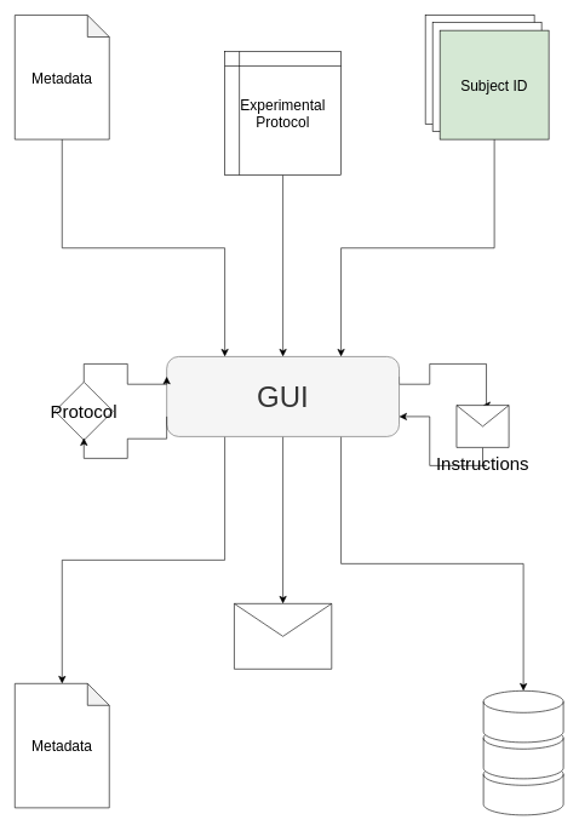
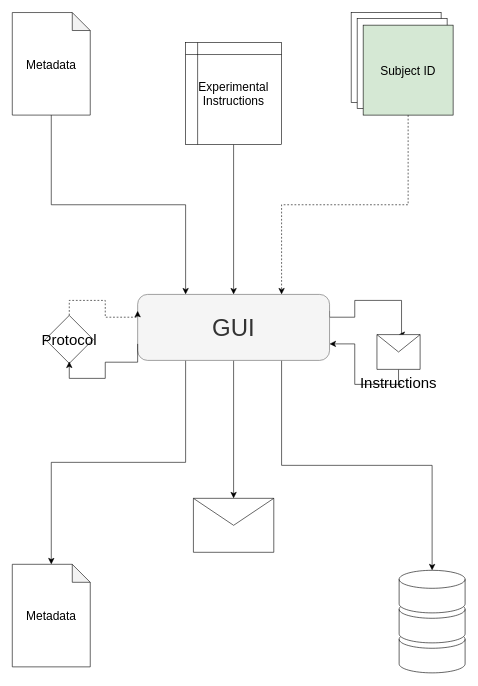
- <mxCell id="4" value="Experimental Protocol" style="shape=internalStorage;whiteSpace=wrap;html=1;backgroundOutline=1;dx=20;dy=20;fontSize=20;" vertex="1" parent="1"><mxGeometry x="309" y="70" width="160" height="170" as="geometry" /></mxCell>
+ <mxCell id="4" value="Experimental Instructions" style="shape=internalStorage;whiteSpace=wrap;html=1;backgroundOutline=1;dx=20;dy=20;fontSize=20;" vertex="1" parent="1"><mxGeometry x="309" y="70" width="160" height="170" as="geometry" /></mxCell>
- <mxCell id="12" style="edgeStyle=orthogonalEdgeStyle;rounded=0;orthogonalLoop=1;jettySize=auto;html=1;exitX=0.5;exitY=1;exitDx=0;exitDy=0;entryX=0.75;entryY=0;entryDx=0;entryDy=0;endSize=8;fontSize=30;" edge="1" parent="1" source="13" target="18"><mxGeometry relative="1" as="geometry" /></mxCell>
+ <mxCell id="12" style="edgeStyle=orthogonalEdgeStyle;rounded=0;orthogonalLoop=1;jettySize=auto;html=1;exitX=0.5;exitY=1;exitDx=0;exitDy=0;entryX=0.75;entryY=0;entryDx=0;entryDy=0;endSize=8;fontSize=30;dashed=1;" edge="1" parent="1" source="13" target="18"><mxGeometry relative="1" as="geometry" /></mxCell>
- <mxCell id="20" style="edgeStyle=orthogonalEdgeStyle;rounded=0;orthogonalLoop=1;jettySize=auto;html=1;exitX=0.5;exitY=0;exitDx=0;exitDy=0;entryX=0;entryY=0.25;entryDx=0;entryDy=0;endSize=8;fontSize=30;" edge="1" parent="1" source="21" target="18"><mxGeometry relative="1" as="geometry"><Array as="points"><mxPoint x="115" y="500" /><mxPoint x="175" y="500" /><mxPoint x="175" y="528" /></Array></mxGeometry></mxCell>
+ <mxCell id="20" style="edgeStyle=orthogonalEdgeStyle;rounded=0;orthogonalLoop=1;jettySize=auto;html=1;exitX=0.5;exitY=0;exitDx=0;exitDy=0;entryX=0;entryY=0.25;entryDx=0;entryDy=0;endSize=8;fontSize=30;dashed=1;" edge="1" parent="1" source="21" target="18"><mxGeometry relative="1" as="geometry"><Array as="points"><mxPoint x="115" y="500" /><mxPoint x="175" y="500" /><mxPoint x="175" y="528" /></Array></mxGeometry></mxCell>
